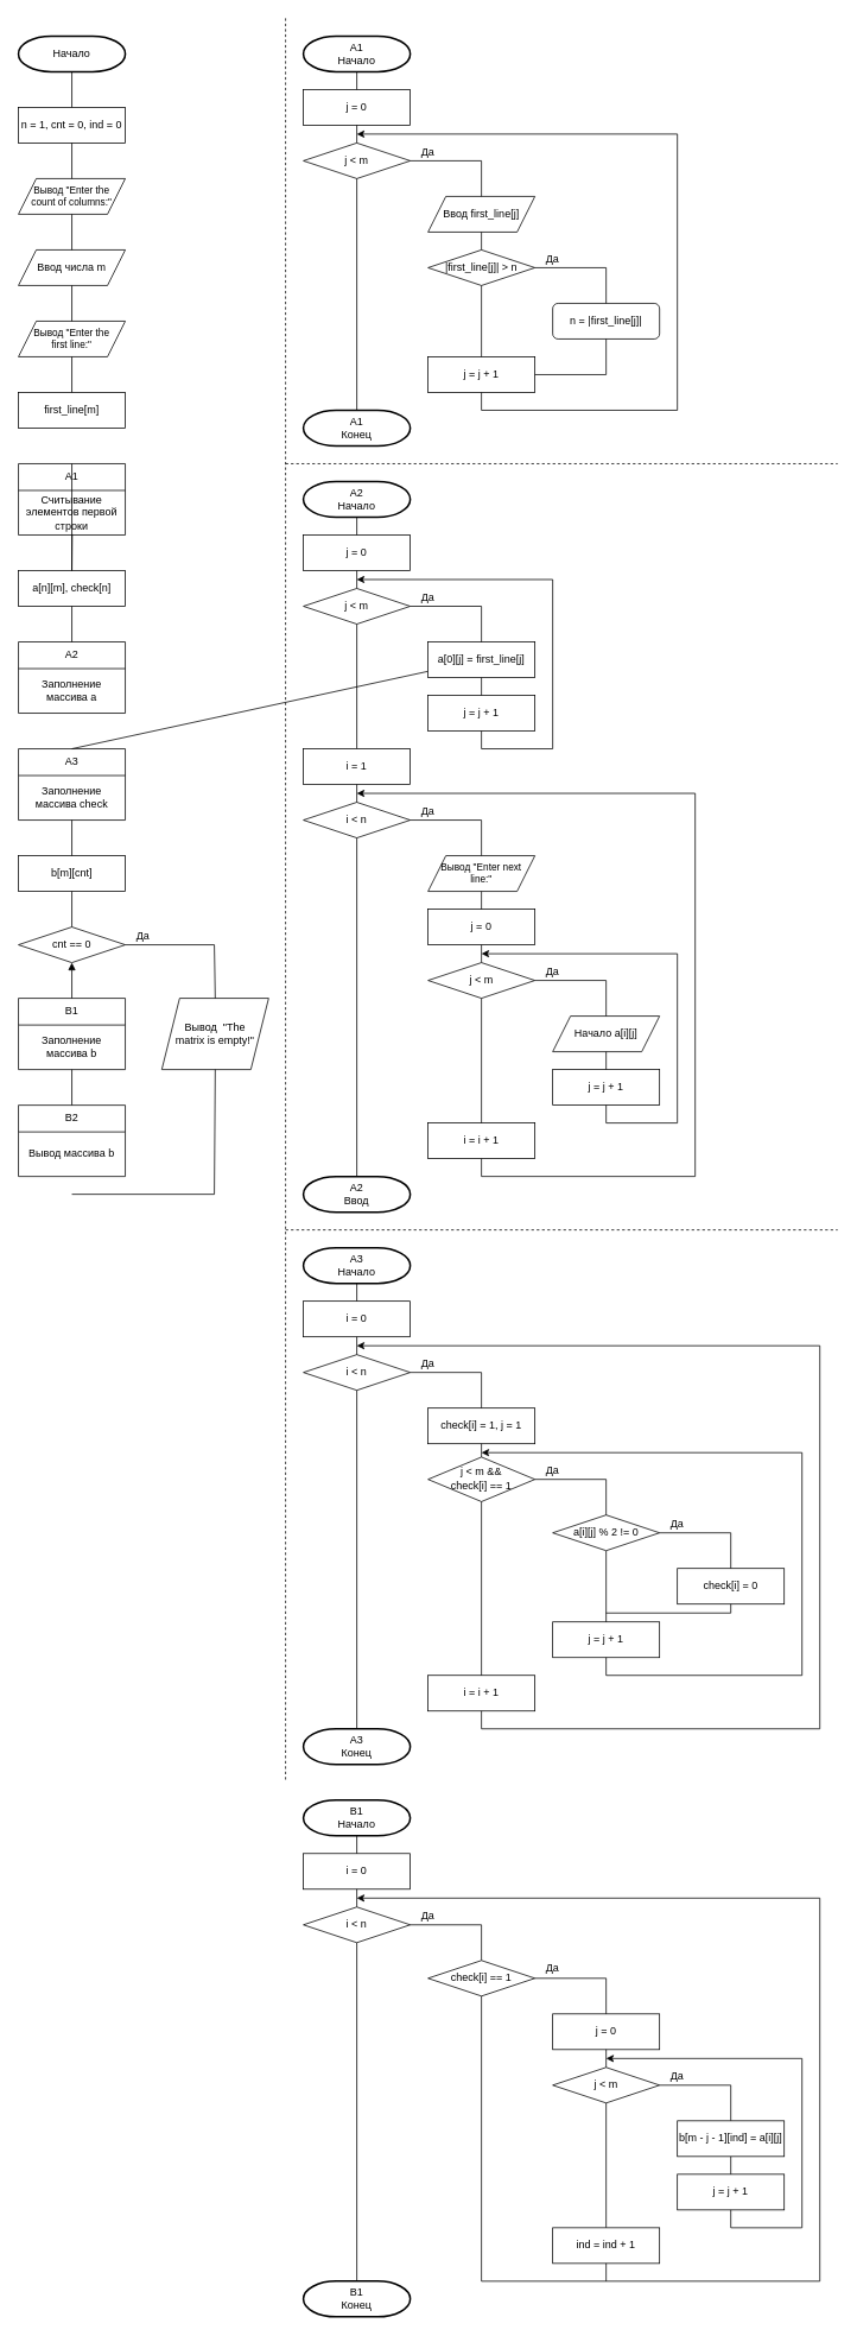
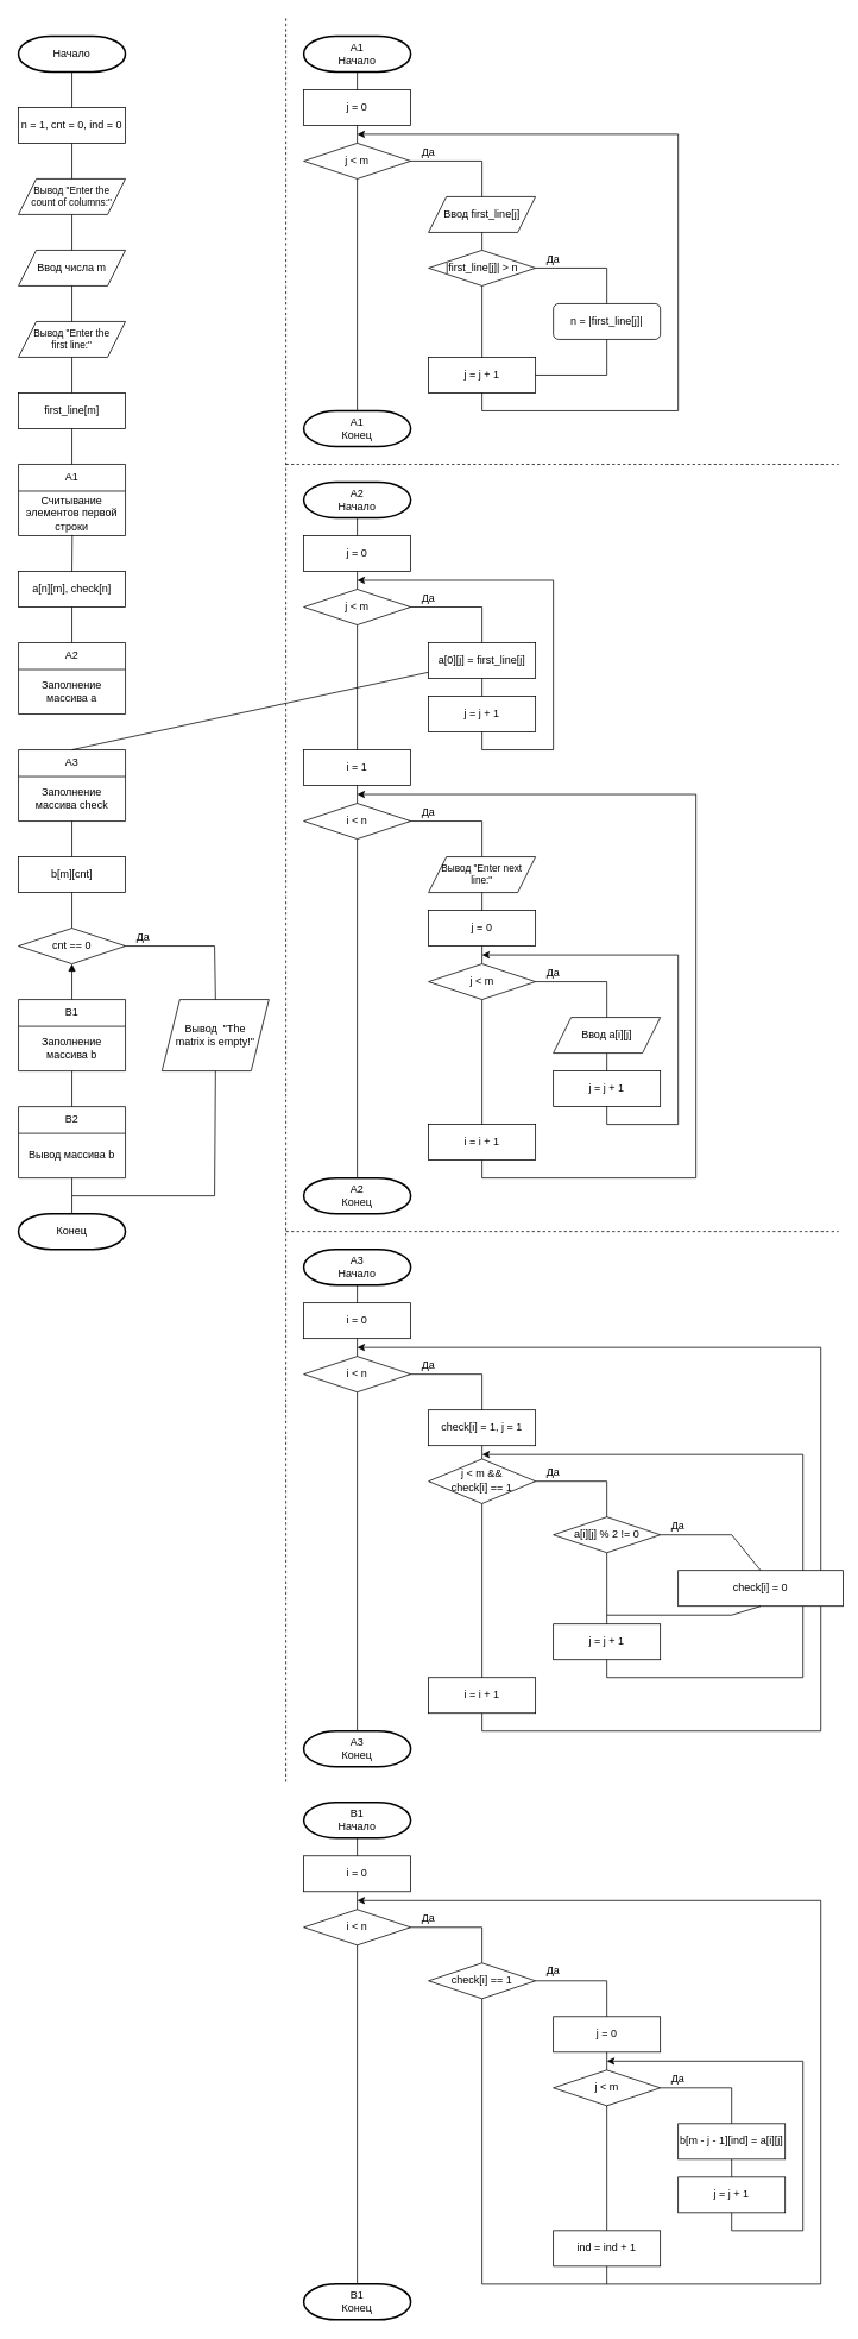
- <mxCell id="22" value="" style="endArrow=none;html=1;rounded=0;exitX=0.5;exitY=0;exitDx=0;exitDy=0;" edge="1" parent="1" source="6" target="8"><mxGeometry width="50" height="50" relative="1" as="geometry"><mxPoint x="200" y="550" as="sourcePoint" /><mxPoint x="250" y="500" as="targetPoint" /></mxGeometry></mxCell>
+ <mxCell id="22" value="" style="endArrow=none;html=1;rounded=0;entryX=0.5;entryY=1;entryDx=0;entryDy=0;exitX=0.5;exitY=0;exitDx=0;exitDy=0;" edge="1" parent="1" source="6" target="5"><mxGeometry width="50" height="50" relative="1" as="geometry"><mxPoint x="200" y="550" as="sourcePoint" /><mxPoint x="250" y="500" as="targetPoint" /></mxGeometry></mxCell>
- <mxCell id="76" value="Начало&amp;nbsp;a[i][j]" style="shape=parallelogram;perimeter=parallelogramPerimeter;whiteSpace=wrap;html=1;fixedSize=1;" vertex="1" parent="1"><mxGeometry x="620" y="1140" width="120" height="40" as="geometry" /></mxCell>
+ <mxCell id="76" value="Ввод&amp;nbsp;a[i][j]" style="shape=parallelogram;perimeter=parallelogramPerimeter;whiteSpace=wrap;html=1;fixedSize=1;" vertex="1" parent="1"><mxGeometry x="620" y="1140" width="120" height="40" as="geometry" /></mxCell>
- <mxCell id="79" value="A2&lt;br&gt;Ввод" style="strokeWidth=2;html=1;shape=mxgraph.flowchart.terminator;whiteSpace=wrap;" vertex="1" parent="1"><mxGeometry x="340" y="1320" width="120" height="40" as="geometry" /></mxCell>
+ <mxCell id="79" value="A2&lt;br&gt;Конец" style="strokeWidth=2;html=1;shape=mxgraph.flowchart.terminator;whiteSpace=wrap;" vertex="1" parent="1"><mxGeometry x="340" y="1320" width="120" height="40" as="geometry" /></mxCell>
+ <mxCell id="32" value="" style="endArrow=none;html=1;rounded=0;exitX=0.5;exitY=0;exitDx=0;exitDy=0;exitPerimeter=0;" edge="1" parent="1" source="20" target="18"><mxGeometry width="50" height="50" relative="1" as="geometry"><mxPoint x="200" y="1380" as="sourcePoint" /><mxPoint x="250" y="1330" as="targetPoint" /></mxGeometry></mxCell>
+ <mxCell id="20" value="Конец" style="strokeWidth=2;html=1;shape=mxgraph.flowchart.terminator;whiteSpace=wrap;" vertex="1" parent="1"><mxGeometry x="20" y="1360" width="120" height="40" as="geometry" /></mxCell>
- <mxCell id="114" value="check[i] = 0" style="rounded=0;whiteSpace=wrap;html=1;" vertex="1" parent="1"><mxGeometry x="760" y="1760" width="120" height="40" as="geometry" /></mxCell>
+ <mxCell id="114" value="check[i] = 0" style="rounded=0;whiteSpace=wrap;html=1;" vertex="1" parent="1"><mxGeometry x="760" y="1760" width="185" height="40" as="geometry" /></mxCell>
